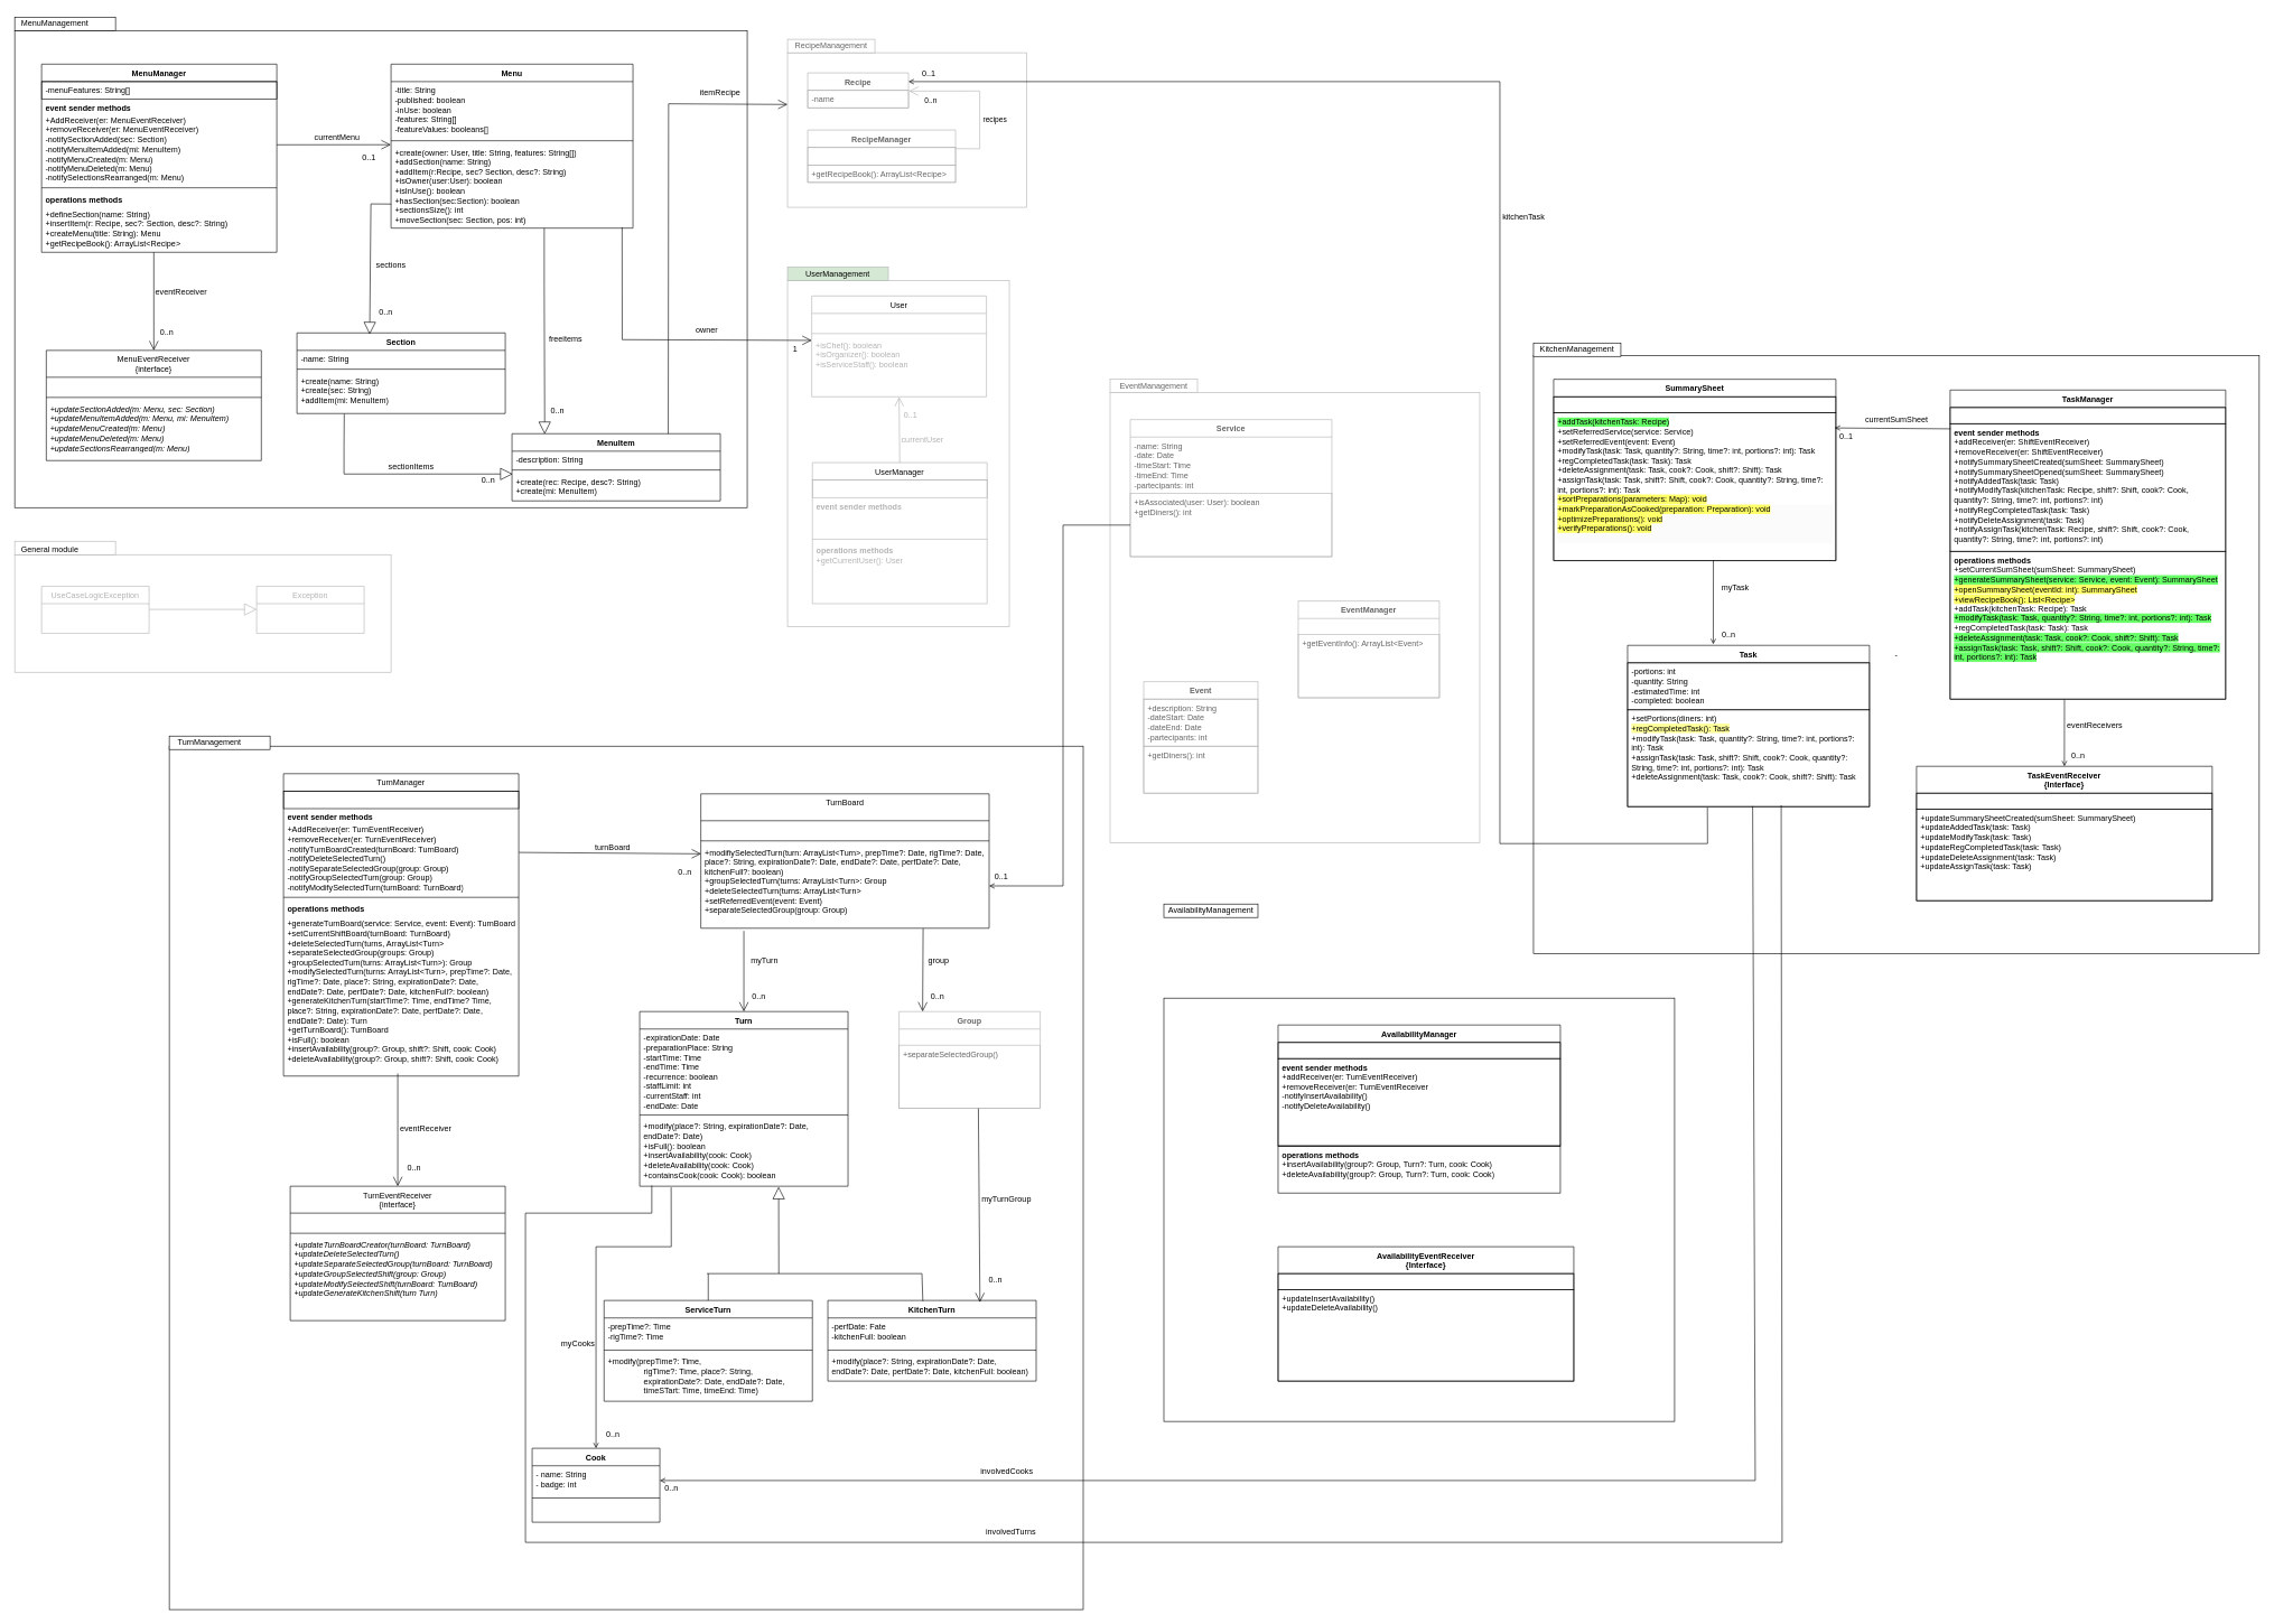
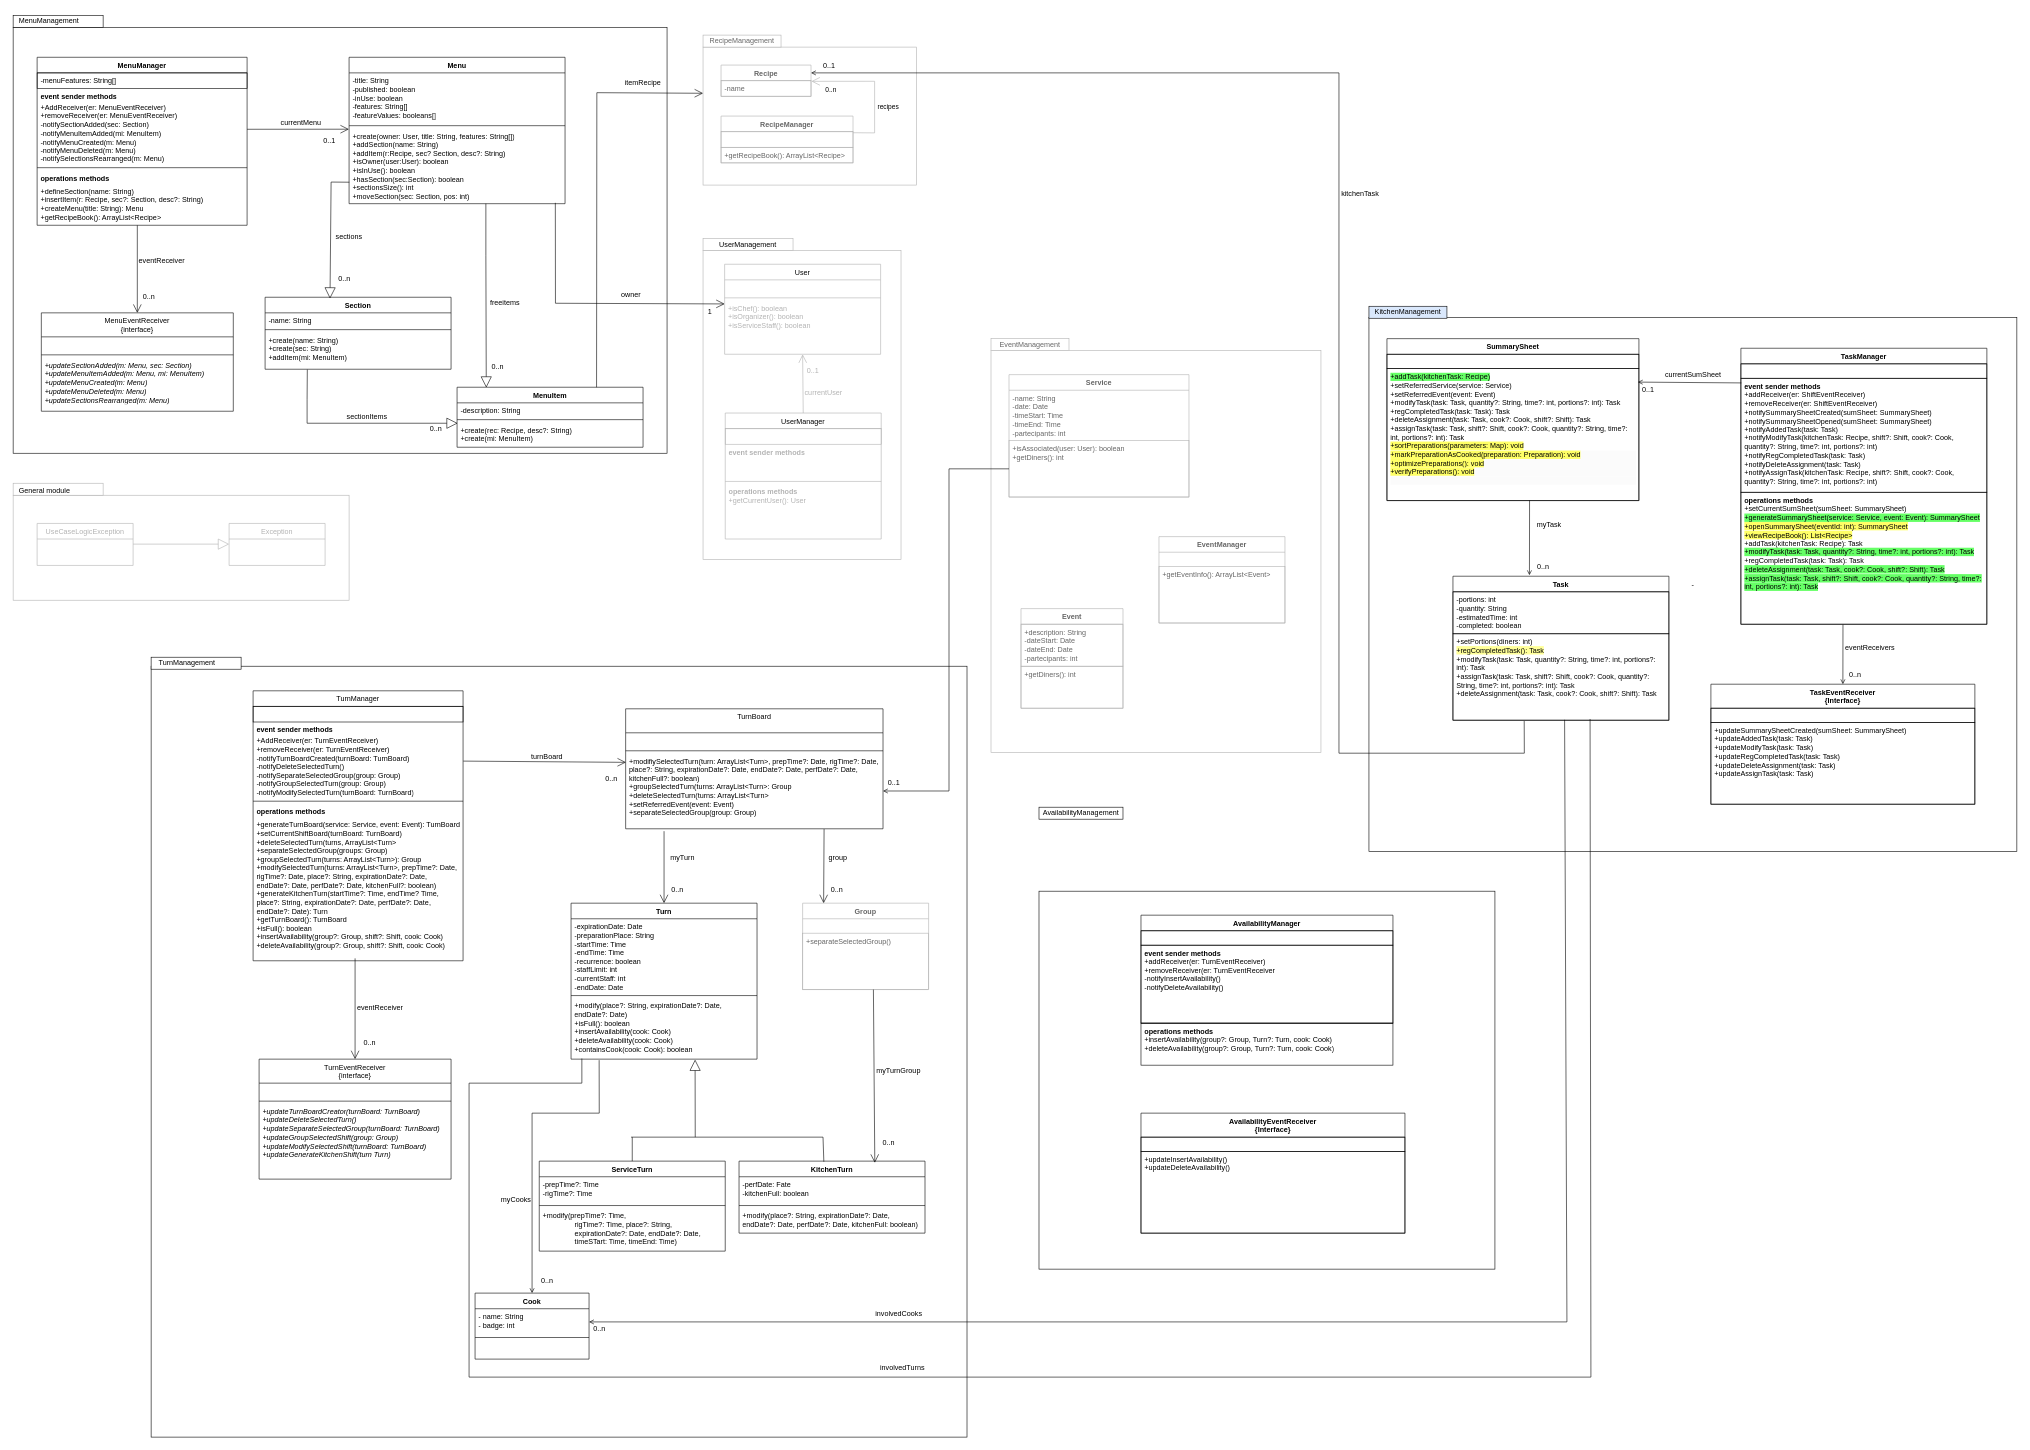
- <mxCell id="6" value="UserManagement" style="rounded=0;whiteSpace=wrap;html=1;strokeColor=#B3B3B3;fillColor=#d5e8d4;" vertex="1" parent="1"><mxGeometry x="1171" y="397" width="150" height="20" as="geometry" /></mxCell>
+ <mxCell id="6" value="UserManagement" style="rounded=0;whiteSpace=wrap;html=1;strokeColor=#B3B3B3;" vertex="1" parent="1"><mxGeometry x="1171" y="397" width="150" height="20" as="geometry" /></mxCell>
- <mxCell id="69" value="KitchenManagement" style="rounded=0;whiteSpace=wrap;html=1;strokeColor=#000000;fontColor=#000000;" vertex="1" parent="1"><mxGeometry x="2281" y="510" width="130" height="20" as="geometry" /></mxCell>
+ <mxCell id="69" value="KitchenManagement" style="rounded=0;whiteSpace=wrap;html=1;strokeColor=#000000;fontColor=#000000;fillColor=#dae8fc;" vertex="1" parent="1"><mxGeometry x="2281" y="510" width="130" height="20" as="geometry" /></mxCell>
